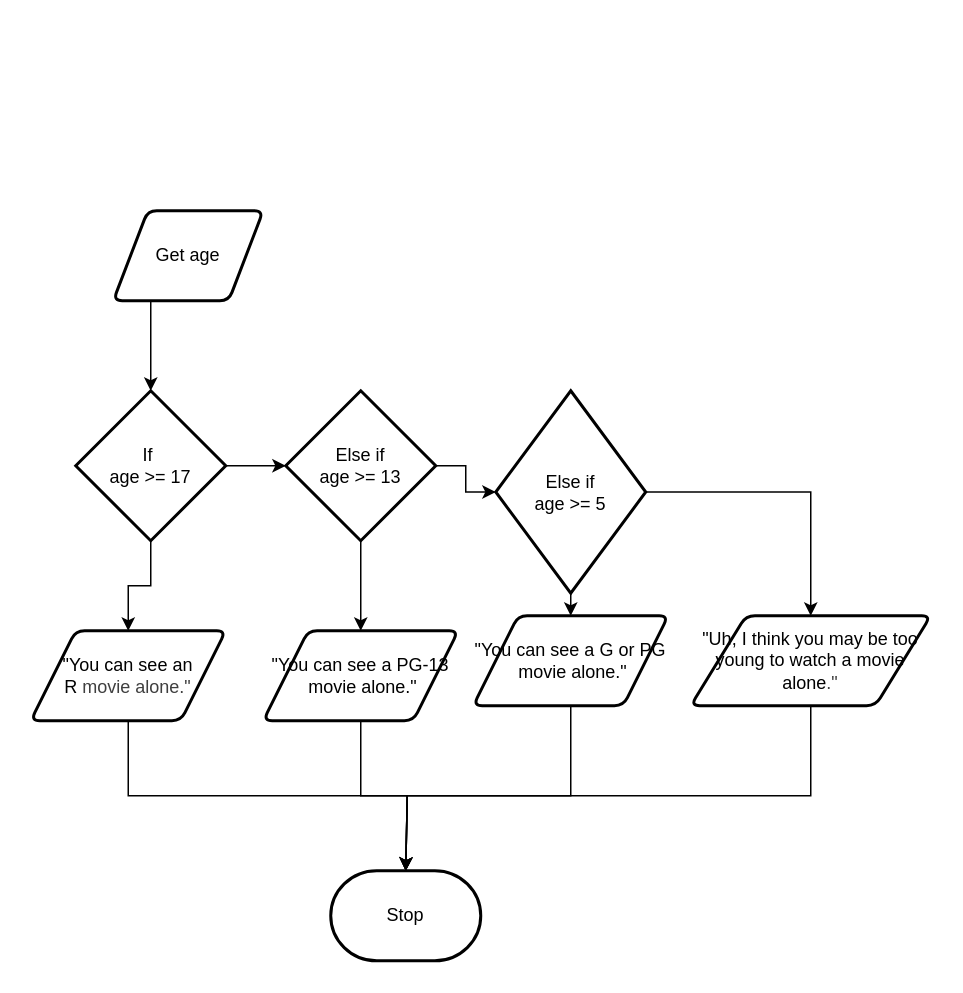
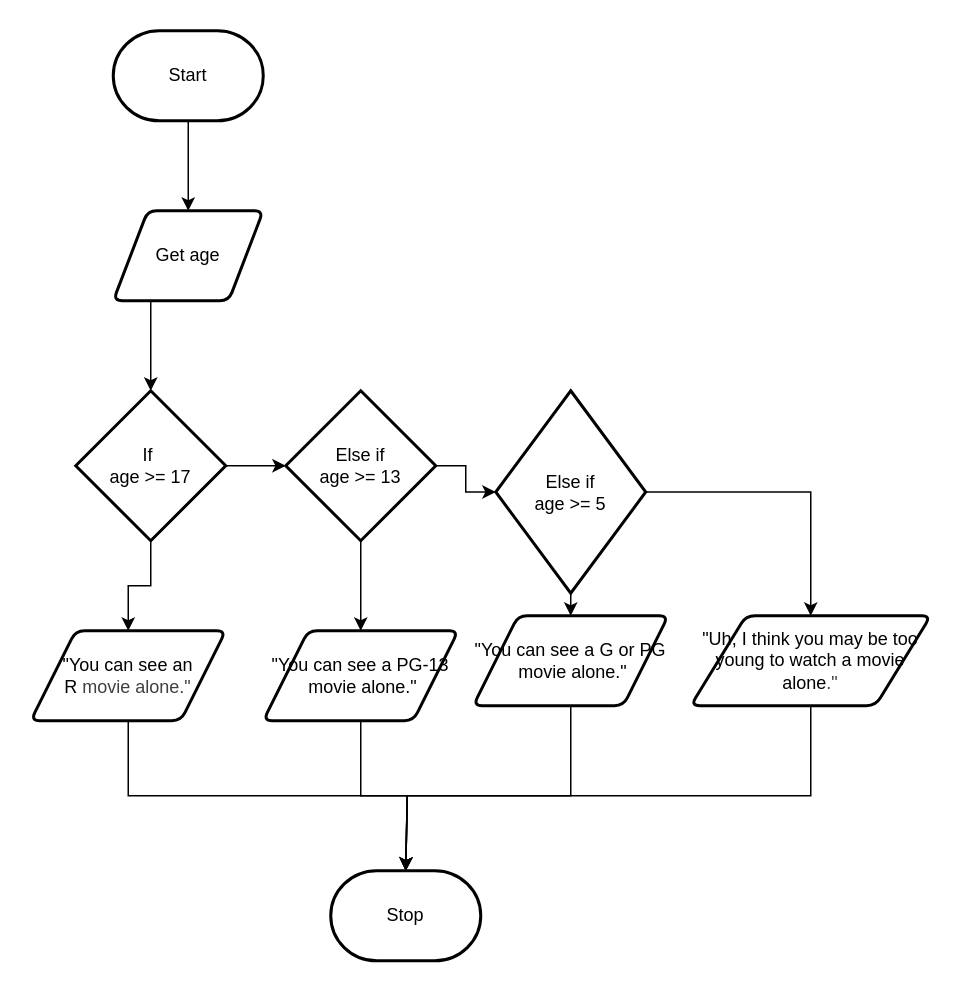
+ <mxCell id="3" value="Start" style="strokeWidth=2;html=1;shape=mxgraph.flowchart.terminator;whiteSpace=wrap;" parent="1" vertex="1"><mxGeometry x="75" y="20" width="100" height="60" as="geometry" /></mxCell>
+ <mxCell id="2" style="edgeStyle=orthogonalEdgeStyle;html=1;rounded=0;exitX=0.5;exitY=1;exitDx=0;exitDy=0;exitPerimeter=0;entryX=0.5;entryY=0;entryDx=0;entryDy=0;" parent="1" source="3" target="4" edge="1"><mxGeometry relative="1" as="geometry"><mxPoint x="210" y="40" as="sourcePoint" /><mxPoint x="110" y="200" as="targetPoint" /></mxGeometry></mxCell>
